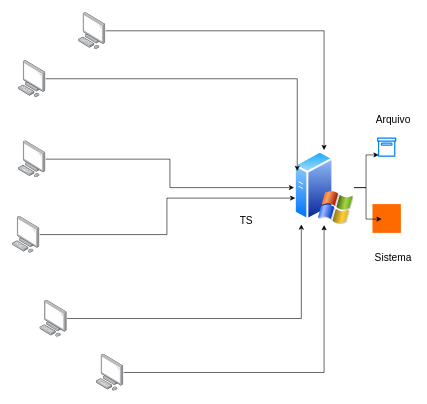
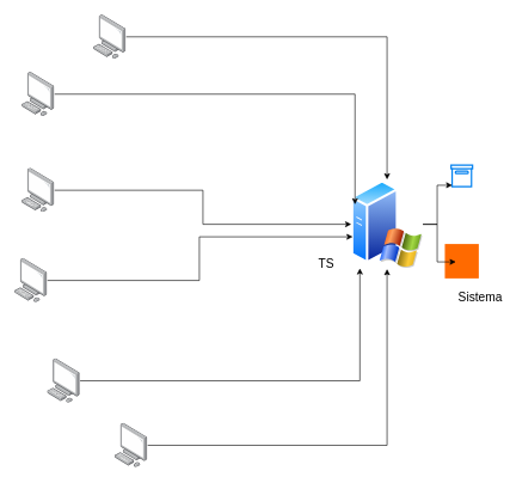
- <mxCell id="20" value="Arquivo" style="text;html=1;align=center;verticalAlign=middle;whiteSpace=wrap;rounded=0;fontSize=17;" vertex="1" parent="1"><mxGeometry x="620.7" y="180" width="69.3" height="40" as="geometry" /></mxCell>
- <mxCell id="21" value="TS" style="text;html=1;align=center;verticalAlign=middle;whiteSpace=wrap;rounded=0;fontSize=17;" vertex="1" parent="1"><mxGeometry x="375.7" y="348" width="69.3" height="40" as="geometry" /></mxCell>
+ <mxCell id="21" value="TS" style="text;html=1;align=center;verticalAlign=middle;whiteSpace=wrap;rounded=0;fontSize=17;" vertex="1" parent="1"><mxGeometry x="420.7" y="348" width="69.3" height="40" as="geometry" /></mxCell>
- <mxCell id="19" value="Sistema" style="text;html=1;align=center;verticalAlign=middle;whiteSpace=wrap;rounded=0;fontSize=17;" vertex="1" parent="1"><mxGeometry x="620.7" y="410" width="69.3" height="40" as="geometry" /></mxCell>
+ <mxCell id="19" value="Sistema" style="text;html=1;align=center;verticalAlign=middle;whiteSpace=wrap;rounded=0;fontSize=17;" vertex="1" parent="1"><mxGeometry x="635.7" y="395" width="69.3" height="40" as="geometry" /></mxCell>
